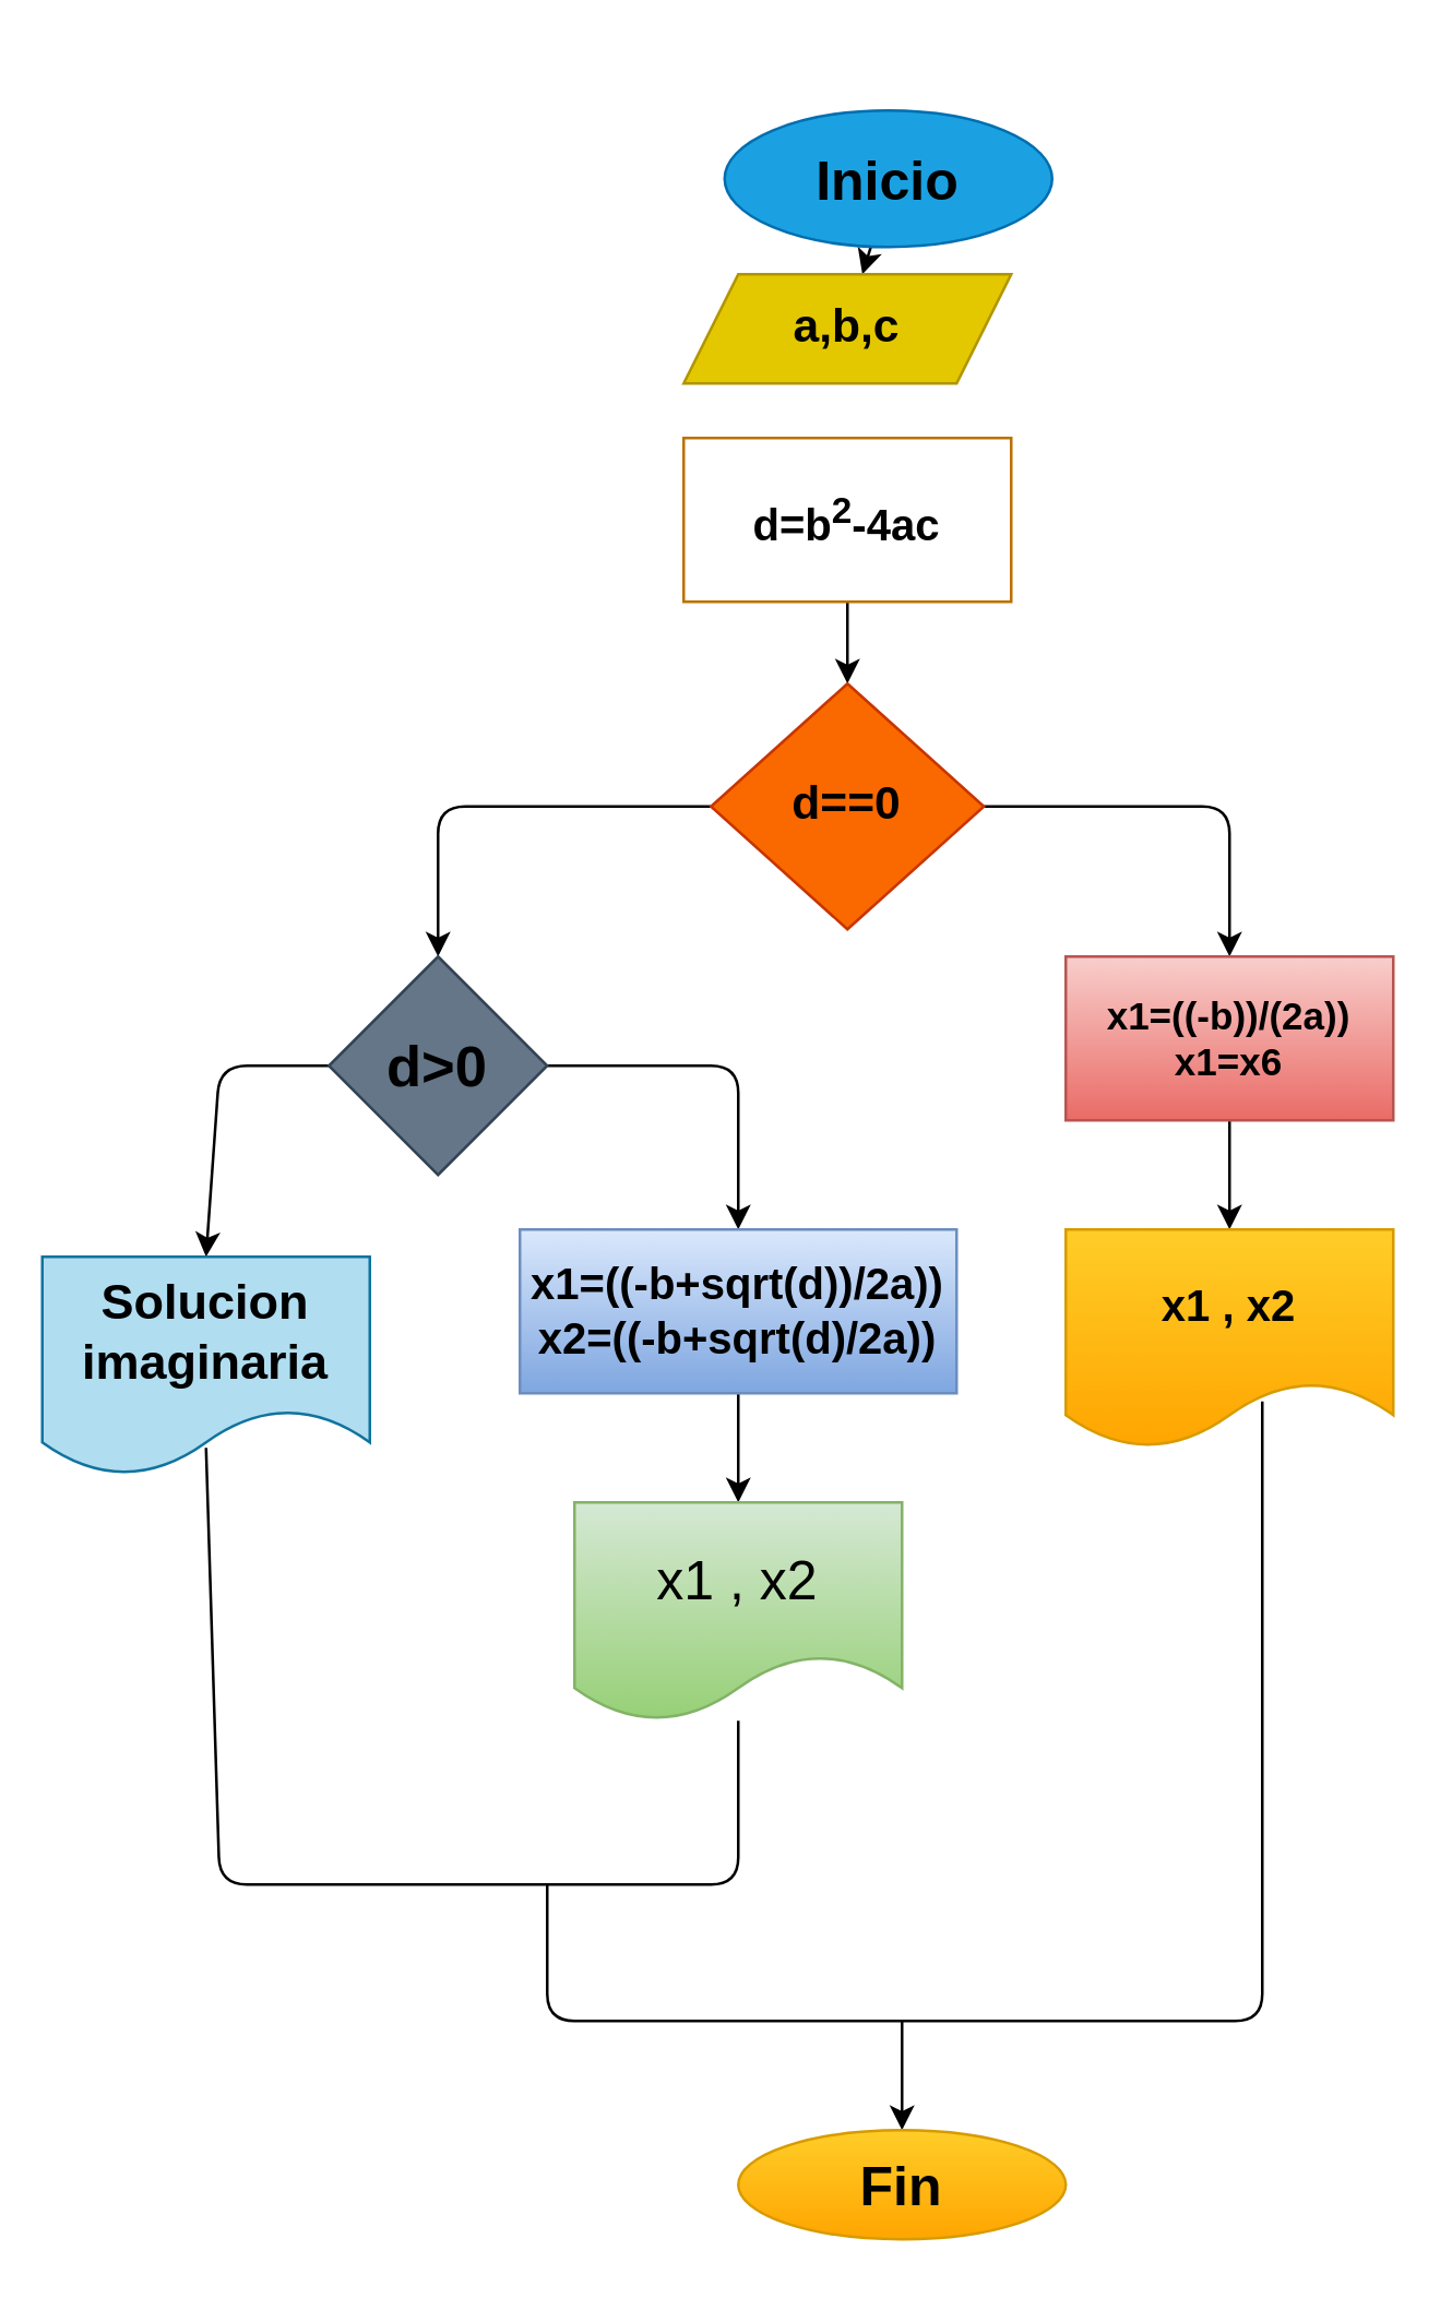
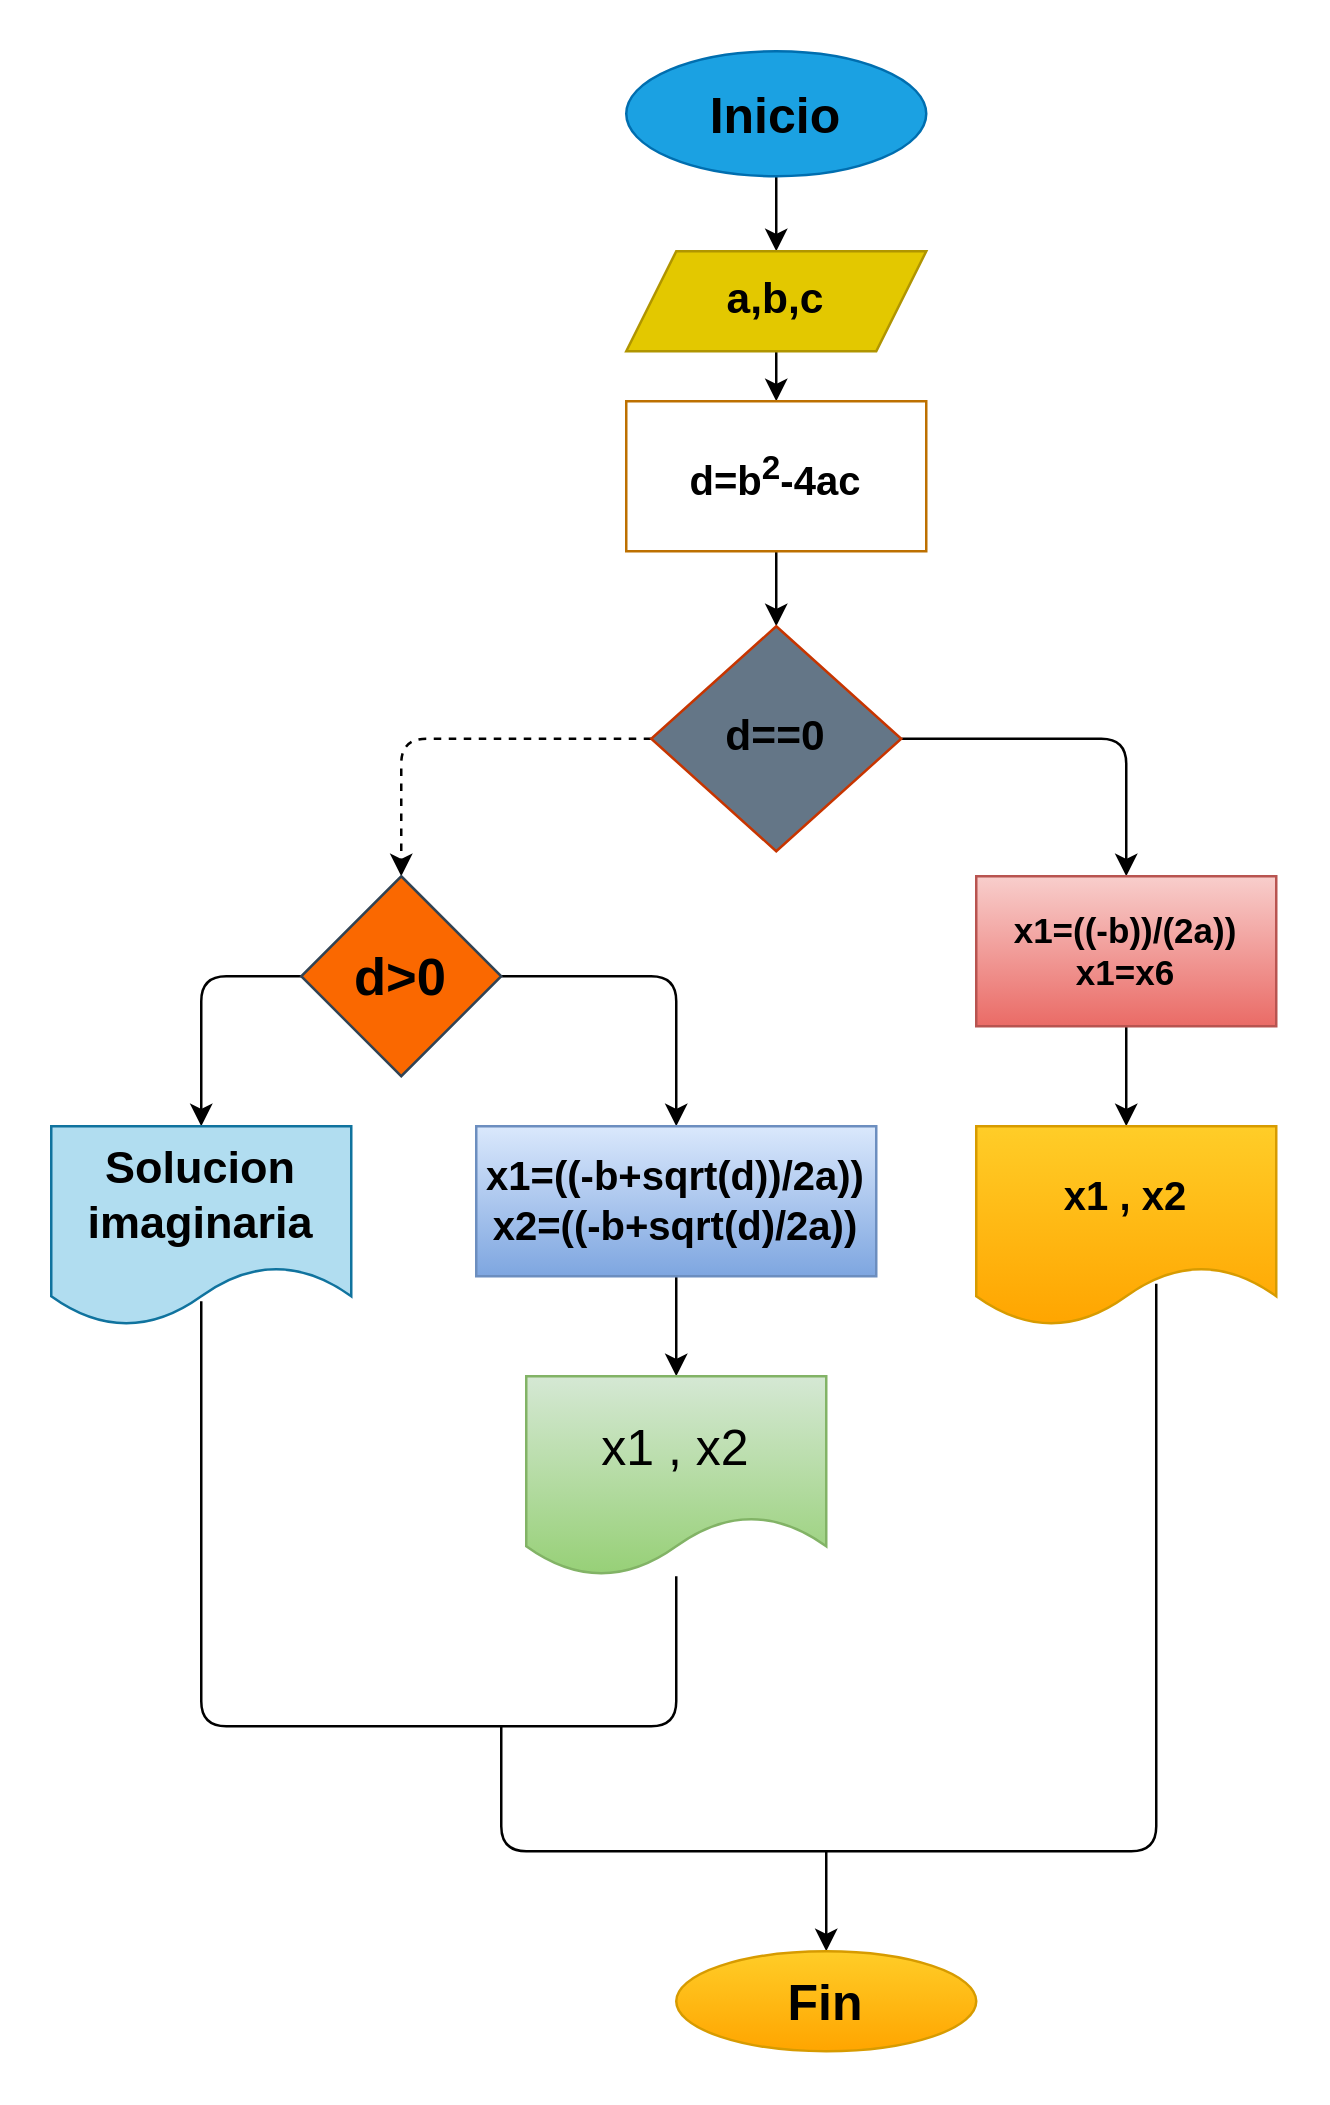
- <mxCell id="3" value="&lt;b&gt;&lt;font color=&quot;#000000&quot; style=&quot;font-size: 20px;&quot;&gt;Inicio&lt;/font&gt;&lt;/b&gt;" style="ellipse;whiteSpace=wrap;html=1;fillColor=#1ba1e2;fontColor=#ffffff;strokeColor=#006EAF;" parent="1" vertex="1"><mxGeometry x="265" y="40" width="120" height="50" as="geometry" /></mxCell>
+ <mxCell id="3" value="&lt;b&gt;&lt;font color=&quot;#000000&quot; style=&quot;font-size: 20px;&quot;&gt;Inicio&lt;/font&gt;&lt;/b&gt;" style="ellipse;whiteSpace=wrap;html=1;fillColor=#1ba1e2;fontColor=#ffffff;strokeColor=#006EAF;" parent="1" vertex="1"><mxGeometry x="250" y="20" width="120" height="50" as="geometry" /></mxCell>
+ <mxCell id="4" value="" style="edgeStyle=none;html=1;fontSize=16;" parent="1" source="5" target="7" edge="1"><mxGeometry relative="1" as="geometry" /></mxCell>
- <mxCell id="8" value="" style="edgeStyle=none;html=1;fontSize=16;entryX=0.5;entryY=0;entryDx=0;entryDy=0;" parent="1" source="10" target="15" edge="1"><mxGeometry relative="1" as="geometry"><mxPoint x="160" y="350" as="targetPoint" /><Array as="points"><mxPoint x="160" y="295" /></Array></mxGeometry></mxCell>
+ <mxCell id="8" value="" style="edgeStyle=none;html=1;fontSize=16;entryX=0.5;entryY=0;entryDx=0;entryDy=0;dashed=1;" parent="1" source="10" target="15" edge="1"><mxGeometry relative="1" as="geometry"><mxPoint x="160" y="350" as="targetPoint" /><Array as="points"><mxPoint x="160" y="295" /></Array></mxGeometry></mxCell>
- <mxCell id="10" value="&lt;b&gt;&lt;font style=&quot;font-size: 17px;&quot;&gt;d==0&lt;/font&gt;&lt;/b&gt;" style="rhombus;whiteSpace=wrap;html=1;fillColor=#fa6800;fontColor=#000000;strokeColor=#C73500;" parent="1" vertex="1"><mxGeometry x="260" y="250" width="100" height="90" as="geometry" /></mxCell>
+ <mxCell id="10" value="&lt;b&gt;&lt;font style=&quot;font-size: 17px;&quot;&gt;d==0&lt;/font&gt;&lt;/b&gt;" style="rhombus;whiteSpace=wrap;html=1;fillColor=#647687;fontColor=#000000;strokeColor=#C73500;" parent="1" vertex="1"><mxGeometry x="260" y="250" width="100" height="90" as="geometry" /></mxCell>
- <mxCell id="15" value="&lt;b&gt;&lt;font color=&quot;#000000&quot; style=&quot;font-size: 21px;&quot;&gt;d&amp;gt;0&lt;/font&gt;&lt;/b&gt;" style="rhombus;whiteSpace=wrap;html=1;fontSize=16;fillColor=#647687;fontColor=#ffffff;strokeColor=#314354;" parent="1" vertex="1"><mxGeometry x="120" y="350" width="80" height="80" as="geometry" /></mxCell>
+ <mxCell id="15" value="&lt;b&gt;&lt;font color=&quot;#000000&quot; style=&quot;font-size: 21px;&quot;&gt;d&amp;gt;0&lt;/font&gt;&lt;/b&gt;" style="rhombus;whiteSpace=wrap;html=1;fontSize=16;fillColor=#fa6800;fontColor=#ffffff;strokeColor=#314354;" parent="1" vertex="1"><mxGeometry x="120" y="350" width="80" height="80" as="geometry" /></mxCell>
- <mxCell id="18" value="&lt;b&gt;&lt;font style=&quot;font-size: 18px;&quot; color=&quot;#000000&quot;&gt;Solucion imaginaria&lt;/font&gt;&lt;/b&gt;" style="shape=document;whiteSpace=wrap;html=1;boundedLbl=1;fontSize=16;fillColor=#b1ddf0;strokeColor=#10739e;" parent="1" vertex="1"><mxGeometry x="15" y="460" width="120" height="80" as="geometry" /></mxCell>
+ <mxCell id="18" value="&lt;b&gt;&lt;font style=&quot;font-size: 18px;&quot; color=&quot;#000000&quot;&gt;Solucion imaginaria&lt;/font&gt;&lt;/b&gt;" style="shape=document;whiteSpace=wrap;html=1;boundedLbl=1;fontSize=16;fillColor=#b1ddf0;strokeColor=#10739e;" parent="1" vertex="1"><mxGeometry x="20" y="450" width="120" height="80" as="geometry" /></mxCell>
